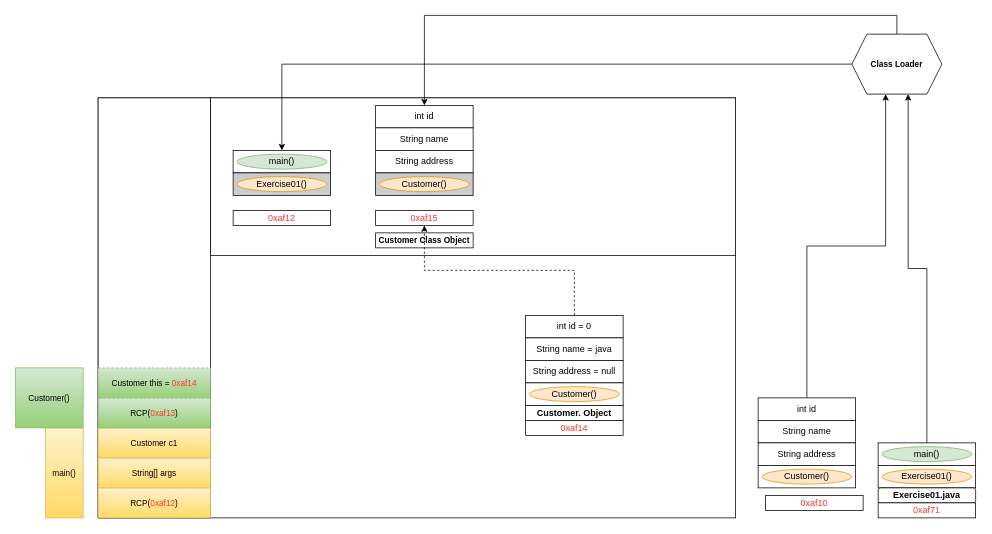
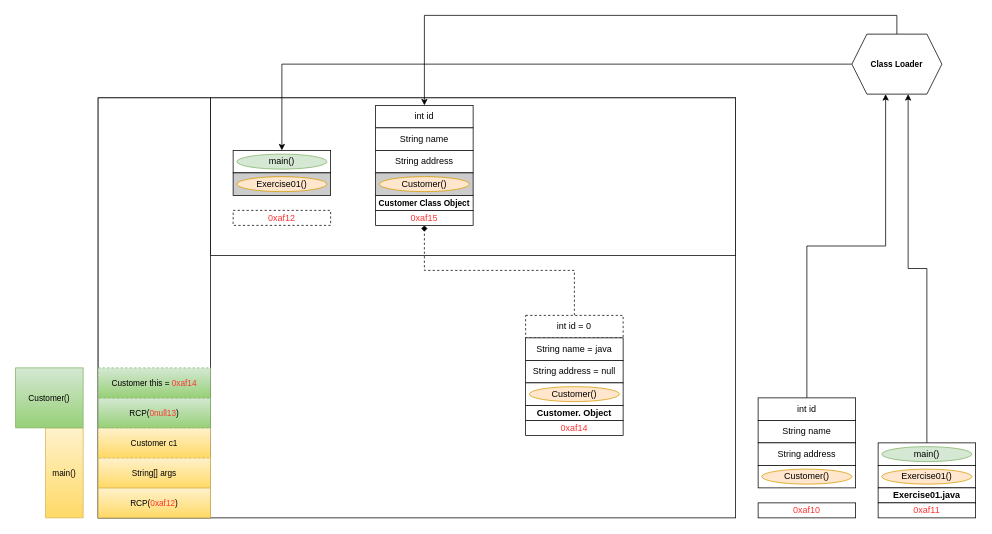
- <mxCell id="21" value="&lt;font color=&quot;#ff3333&quot;&gt;0xaf12&lt;/font&gt;" style="rounded=0;whiteSpace=wrap;html=1;fontColor=#000000;" vertex="1" parent="1"><mxGeometry x="310" y="280" width="130" height="20" as="geometry" /></mxCell>
+ <mxCell id="21" value="&lt;font color=&quot;#ff3333&quot;&gt;0xaf12&lt;/font&gt;" style="rounded=0;whiteSpace=wrap;html=1;fontColor=#000000;dashed=1;" vertex="1" parent="1"><mxGeometry x="310" y="280" width="130" height="20" as="geometry" /></mxCell>
- <mxCell id="34" style="edgeStyle=orthogonalEdgeStyle;rounded=0;orthogonalLoop=1;jettySize=auto;html=1;fontSize=11;fontColor=#FF3333;entryX=0.5;entryY=1;entryDx=0;entryDy=0;exitX=0.5;exitY=0;exitDx=0;exitDy=0;strokeColor=#000000;dashed=1;" edge="1" parent="1" source="35" target="32"><mxGeometry relative="1" as="geometry" /></mxCell>
+ <mxCell id="34" style="edgeStyle=orthogonalEdgeStyle;rounded=0;orthogonalLoop=1;jettySize=auto;html=1;fontSize=11;fontColor=#FF3333;entryX=0.5;entryY=1;entryDx=0;entryDy=0;exitX=0.5;exitY=0;exitDx=0;exitDy=0;strokeColor=#000000;dashed=1;endArrow=diamond;" edge="1" parent="1" source="35" target="32"><mxGeometry relative="1" as="geometry" /></mxCell>
- <mxCell id="31" value="&lt;b&gt;&lt;font style=&quot;font-size: 11px;&quot;&gt;Customer Class Object&lt;/font&gt;&lt;/b&gt;" style="rounded=0;whiteSpace=wrap;html=1;" vertex="1" parent="1"><mxGeometry x="500" y="310" width="130" height="20" as="geometry" /></mxCell>
+ <mxCell id="31" value="&lt;b&gt;&lt;font style=&quot;font-size: 11px;&quot;&gt;Customer Class Object&lt;/font&gt;&lt;/b&gt;" style="rounded=0;whiteSpace=wrap;html=1;" vertex="1" parent="1"><mxGeometry x="500" y="260" width="130" height="20" as="geometry" /></mxCell>
- <mxCell id="35" value="int id = 0" style="rounded=0;whiteSpace=wrap;html=1;" vertex="1" parent="1"><mxGeometry x="700" y="420" width="130" height="30" as="geometry" /></mxCell>
+ <mxCell id="35" value="int id = 0" style="rounded=0;whiteSpace=wrap;html=1;dashed=1;" vertex="1" parent="1"><mxGeometry x="700" y="420" width="130" height="30" as="geometry" /></mxCell>
- <mxCell id="43" value="&lt;font color=&quot;#000000&quot;&gt;RCP(&lt;/font&gt;&lt;font color=&quot;#ff3333&quot;&gt;0xaf13&lt;/font&gt;&lt;font color=&quot;#000000&quot;&gt;)&lt;/font&gt;" style="rounded=0;whiteSpace=wrap;html=1;fontSize=11;fillColor=#d5e8d4;gradientColor=#97d077;strokeColor=#82b366;" vertex="1" parent="1"><mxGeometry x="130" y="530" width="150" height="40" as="geometry" /></mxCell>
+ <mxCell id="43" value="&lt;font color=&quot;#000000&quot;&gt;RCP(&lt;/font&gt;&lt;font color=&quot;#ff3333&quot;&gt;0null13&lt;/font&gt;&lt;font color=&quot;#000000&quot;&gt;)&lt;/font&gt;" style="rounded=0;whiteSpace=wrap;html=1;fontSize=11;fillColor=#d5e8d4;gradientColor=#97d077;strokeColor=#82b366;" vertex="1" parent="1"><mxGeometry x="130" y="530" width="150" height="40" as="geometry" /></mxCell>
- <mxCell id="26" value="&lt;font color=&quot;#000000&quot;&gt;Customer c1&lt;/font&gt;" style="rounded=0;whiteSpace=wrap;html=1;fontSize=11;fillColor=#fff2cc;gradientColor=#ffd966;strokeColor=#d6b656;" vertex="1" parent="1"><mxGeometry x="130" y="570" width="150" height="40" as="geometry" /></mxCell>
+ <mxCell id="26" value="&lt;font color=&quot;#000000&quot;&gt;Customer c1&lt;/font&gt;" style="rounded=0;whiteSpace=wrap;html=1;fontSize=11;fillColor=#fff2cc;gradientColor=#ffd966;strokeColor=#d6b656;dashed=1;" vertex="1" parent="1"><mxGeometry x="130" y="570" width="150" height="40" as="geometry" /></mxCell>
- <mxCell id="12" value="&lt;b&gt;Exercise01.java&lt;/b&gt;" style="whiteSpace=wrap;html=1;fontColor=#000000;rounded=1;" vertex="1" parent="1"><mxGeometry x="1170" y="650" width="130" height="20" as="geometry" /></mxCell>
+ <mxCell id="12" value="&lt;b&gt;Exercise01.java&lt;/b&gt;" style="rounded=0;whiteSpace=wrap;html=1;fontColor=#000000;" vertex="1" parent="1"><mxGeometry x="1170" y="650" width="130" height="20" as="geometry" /></mxCell>
- <mxCell id="7" value="&lt;font color=&quot;#ff3333&quot;&gt;0xaf10&lt;/font&gt;" style="rounded=0;whiteSpace=wrap;html=1;" vertex="1" parent="1"><mxGeometry x="1020" y="660" width="130" height="20" as="geometry" /></mxCell>
+ <mxCell id="7" value="&lt;font color=&quot;#ff3333&quot;&gt;0xaf10&lt;/font&gt;" style="rounded=0;whiteSpace=wrap;html=1;" vertex="1" parent="1"><mxGeometry x="1010" y="670" width="130" height="20" as="geometry" /></mxCell>
- <mxCell id="13" value="&lt;font color=&quot;#ff3333&quot;&gt;0xaf71&lt;/font&gt;" style="rounded=0;whiteSpace=wrap;html=1;fontColor=#000000;" vertex="1" parent="1"><mxGeometry x="1170" y="670" width="130" height="20" as="geometry" /></mxCell>
+ <mxCell id="13" value="&lt;font color=&quot;#ff3333&quot;&gt;0xaf11&lt;/font&gt;" style="rounded=0;whiteSpace=wrap;html=1;fontColor=#000000;" vertex="1" parent="1"><mxGeometry x="1170" y="670" width="130" height="20" as="geometry" /></mxCell>
